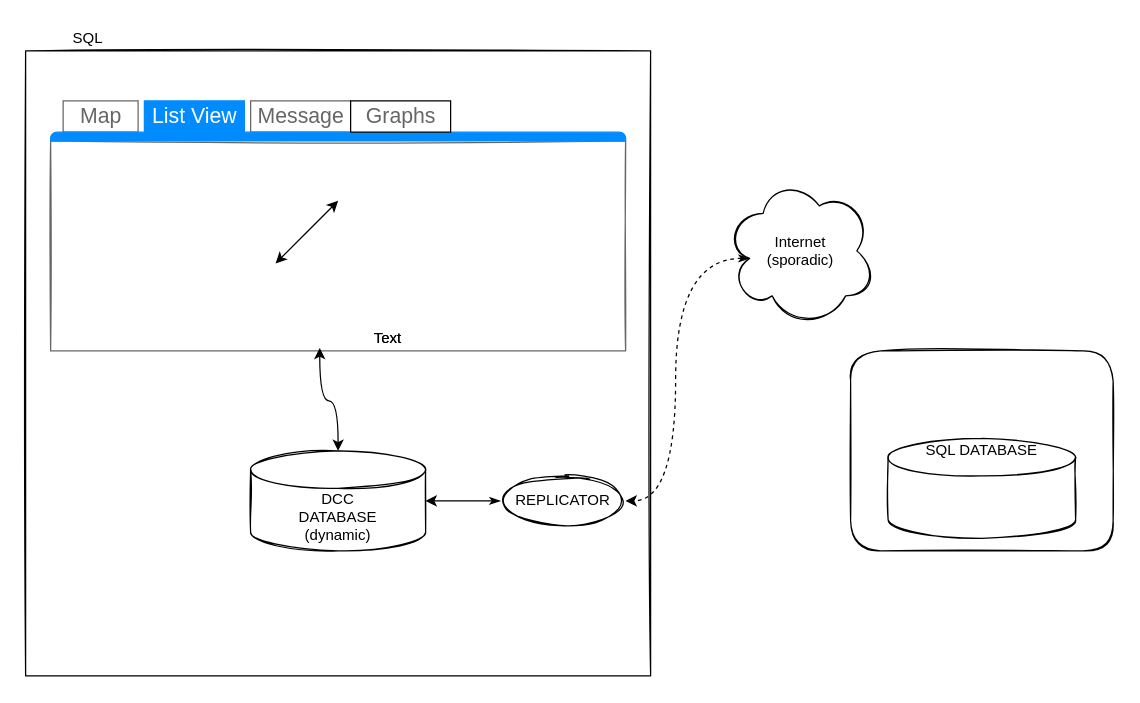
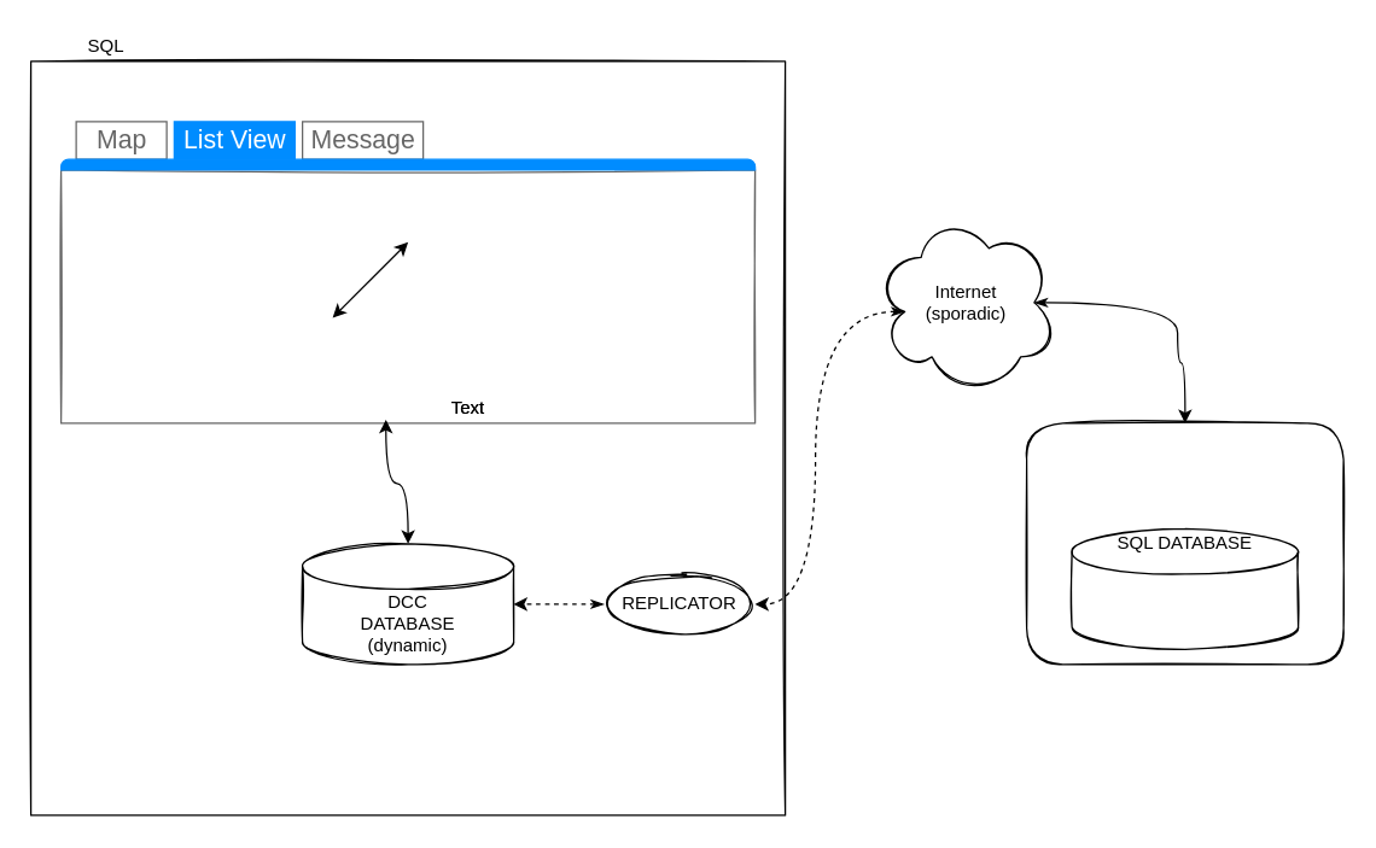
- <mxCell id="9" value="Graphs" style="strokeColor=inherit;fillColor=inherit;gradientColor=inherit;strokeWidth=1;shadow=0;dashed=0;align=center;html=1;shape=mxgraph.mockup.containers.rrect;rSize=0;fontSize=17;fontColor=#666666;gradientColor=none;" vertex="1" parent="1"><mxGeometry x="280" y="80" width="80" height="25" as="geometry" /></mxCell>
+ <mxCell id="16" style="edgeStyle=orthogonalEdgeStyle;curved=1;rounded=0;orthogonalLoop=1;jettySize=auto;html=1;exitX=0.875;exitY=0.5;exitDx=0;exitDy=0;exitPerimeter=0;entryX=0.5;entryY=0;entryDx=0;entryDy=0;startArrow=classicThin;startFill=1;" edge="1" parent="1" source="17" target="18"><mxGeometry relative="1" as="geometry"><Array as="points"><mxPoint x="780" y="200" /><mxPoint x="780" y="240" /><mxPoint x="785" y="240" /></Array></mxGeometry></mxCell>
- <mxCell id="12" style="edgeStyle=orthogonalEdgeStyle;curved=1;rounded=0;orthogonalLoop=1;jettySize=auto;html=1;exitX=0;exitY=0.5;exitDx=0;exitDy=0;entryX=1;entryY=0.5;entryDx=0;entryDy=0;entryPerimeter=0;startArrow=classicThin;startFill=1;" edge="1" parent="1" source="13" target="10"><mxGeometry relative="1" as="geometry" /></mxCell>
+ <mxCell id="12" style="edgeStyle=orthogonalEdgeStyle;curved=1;rounded=0;orthogonalLoop=1;jettySize=auto;html=1;exitX=0;exitY=0.5;exitDx=0;exitDy=0;entryX=1;entryY=0.5;entryDx=0;entryDy=0;entryPerimeter=0;startArrow=classicThin;startFill=1;dashed=1;" edge="1" parent="1" source="13" target="10"><mxGeometry relative="1" as="geometry" /></mxCell>
